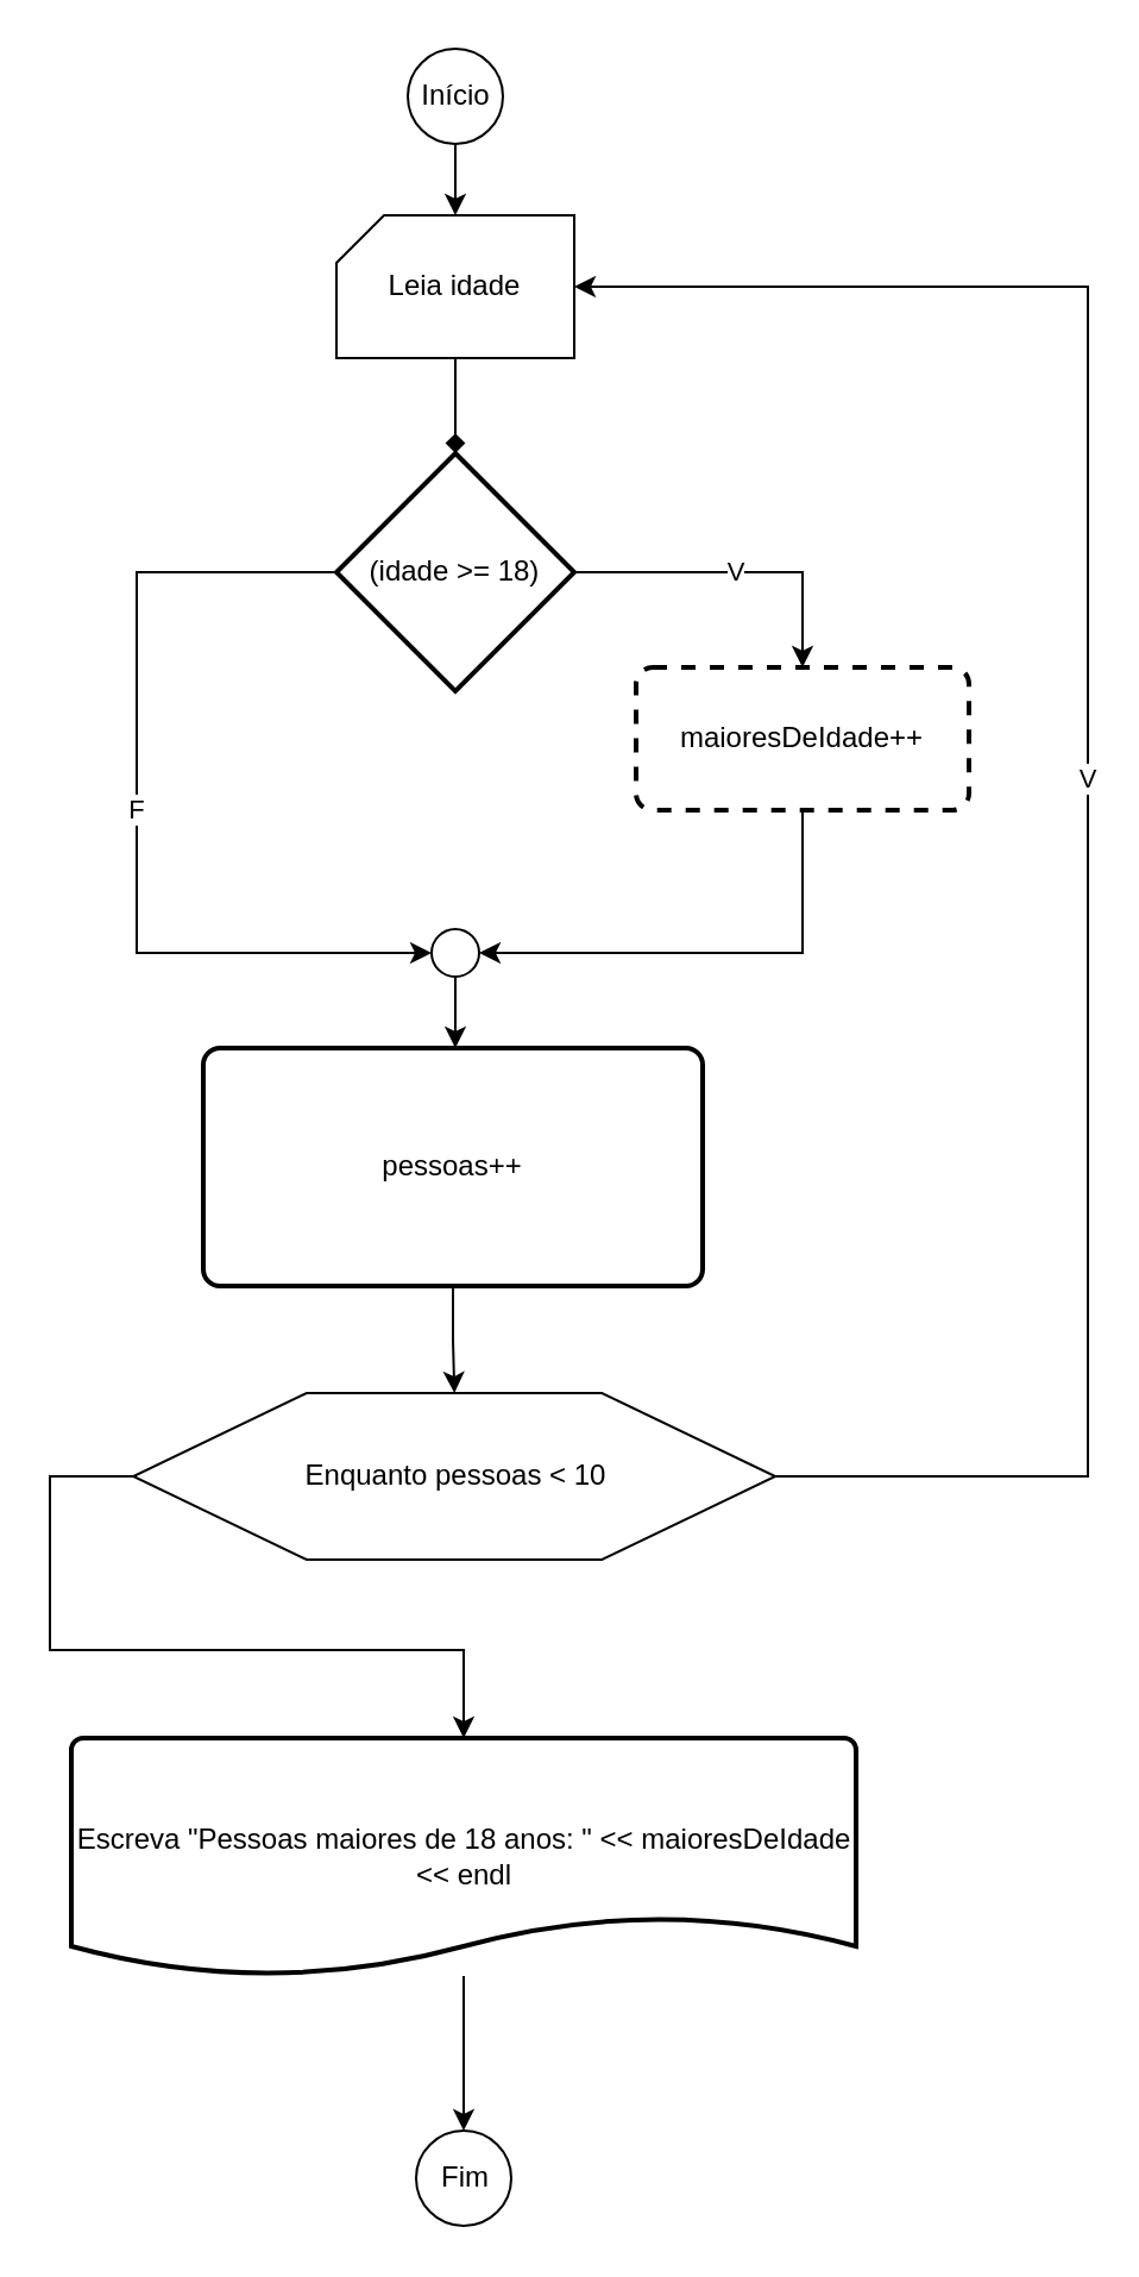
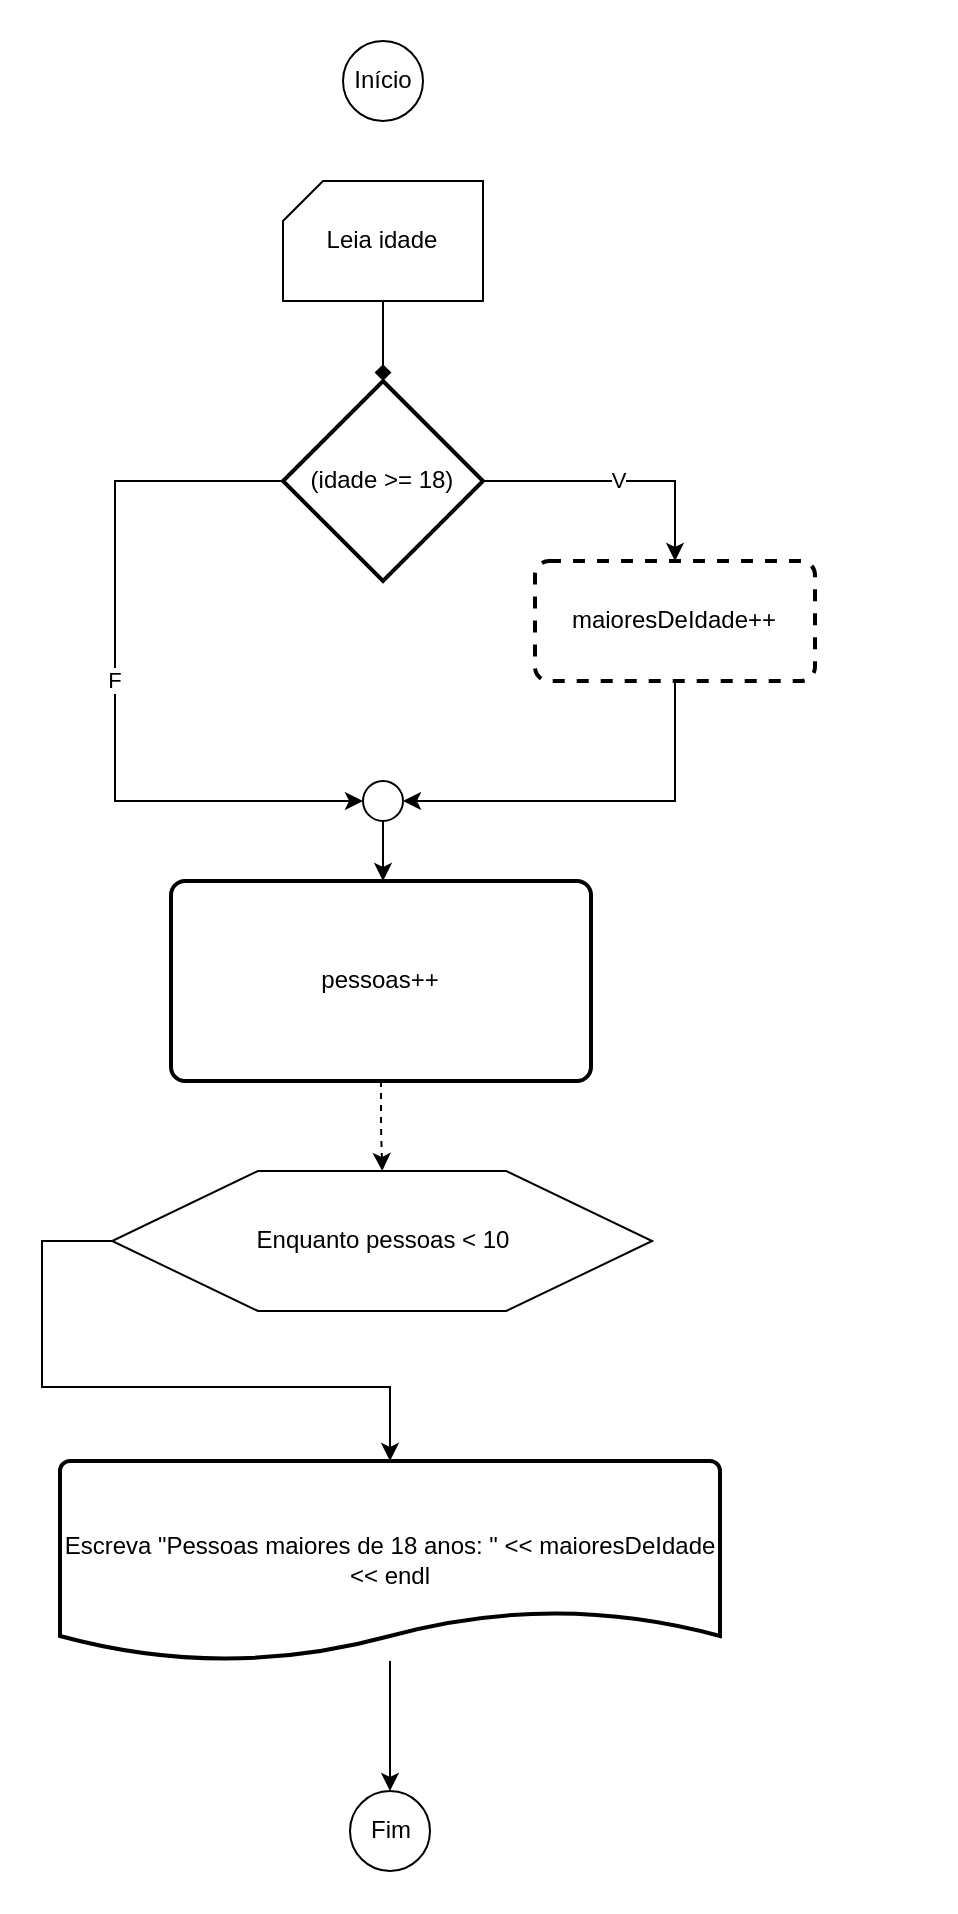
- <mxCell id="2" value="" style="edgeStyle=orthogonalEdgeStyle;rounded=0;orthogonalLoop=1;jettySize=auto;html=1;" edge="1" parent="1" source="3" target="5"><mxGeometry relative="1" as="geometry" /></mxCell>
- <mxCell id="13" value="V" style="edgeStyle=orthogonalEdgeStyle;rounded=0;orthogonalLoop=1;jettySize=auto;html=1;entryX=1;entryY=0.5;entryDx=0;entryDy=0;entryPerimeter=0;" edge="1" parent="1" source="15" target="5"><mxGeometry relative="1" as="geometry"><Array as="points"><mxPoint x="457" y="620" /><mxPoint x="457" y="120" /></Array></mxGeometry></mxCell>
- <mxCell id="19" value="" style="edgeStyle=orthogonalEdgeStyle;rounded=0;orthogonalLoop=1;jettySize=auto;html=1;" edge="1" parent="1" source="20" target="15"><mxGeometry relative="1" as="geometry" /></mxCell>
+ <mxCell id="19" value="" style="edgeStyle=orthogonalEdgeStyle;rounded=0;orthogonalLoop=1;jettySize=auto;html=1;dashed=1;" edge="1" parent="1" source="20" target="15"><mxGeometry relative="1" as="geometry" /></mxCell>
